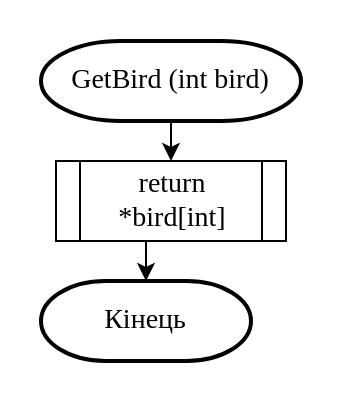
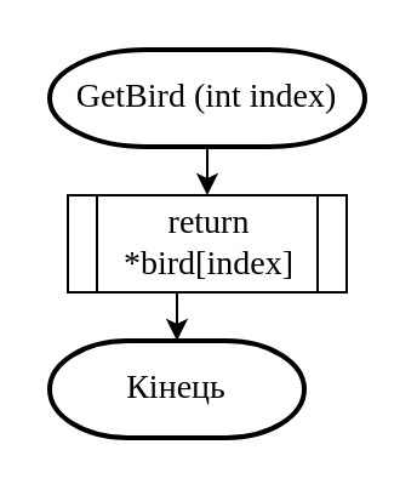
- <mxCell id="4" value="&lt;font face=&quot;Times New Roman&quot;&gt;&lt;span style=&quot;font-size: 14px&quot;&gt;GetBird (int bird)&lt;/span&gt;&lt;/font&gt;" style="strokeWidth=2;html=1;shape=mxgraph.flowchart.terminator;whiteSpace=wrap;" parent="1" vertex="1"><mxGeometry x="20" y="20" width="130" height="40" as="geometry" /></mxCell>
+ <mxCell id="4" value="&lt;font face=&quot;Times New Roman&quot;&gt;&lt;span style=&quot;font-size: 14px&quot;&gt;GetBird (int index)&lt;/span&gt;&lt;/font&gt;" style="strokeWidth=2;html=1;shape=mxgraph.flowchart.terminator;whiteSpace=wrap;" parent="1" vertex="1"><mxGeometry x="20" y="20" width="130" height="40" as="geometry" /></mxCell>
- <mxCell id="6" value="&lt;span style=&quot;font-family: &amp;#34;times new roman&amp;#34; ; font-size: 14px&quot;&gt;return *bird[int]&lt;/span&gt;" style="shape=process;whiteSpace=wrap;html=1;backgroundOutline=1;" parent="1" vertex="1"><mxGeometry x="27.5" y="80" width="115" height="40" as="geometry" /></mxCell>
+ <mxCell id="6" value="&lt;span style=&quot;font-family: &amp;#34;times new roman&amp;#34; ; font-size: 14px&quot;&gt;return *bird[index]&lt;/span&gt;" style="shape=process;whiteSpace=wrap;html=1;backgroundOutline=1;" parent="1" vertex="1"><mxGeometry x="27.5" y="80" width="115" height="40" as="geometry" /></mxCell>
